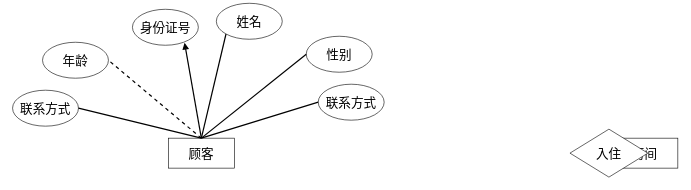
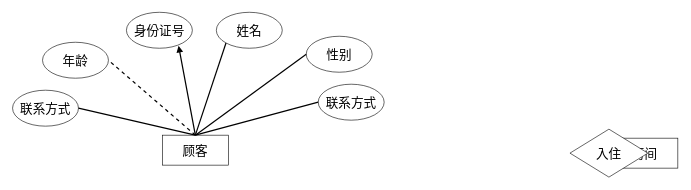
- <mxCell id="6" value="&lt;font style=&quot;font-size: 21px;&quot;&gt;姓名&lt;/font&gt;" style="ellipse;whiteSpace=wrap;html=1;" vertex="1" parent="1"><mxGeometry x="360" y="5" width="110" height="60" as="geometry" /></mxCell>
+ <mxCell id="6" value="&lt;font style=&quot;font-size: 21px;&quot;&gt;姓名&lt;/font&gt;" style="ellipse;whiteSpace=wrap;html=1;" vertex="1" parent="1"><mxGeometry x="360" y="20" width="110" height="60" as="geometry" /></mxCell>
- <mxCell id="3" value="&lt;font style=&quot;font-size: 21px;&quot;&gt;身份证号&lt;/font&gt;" style="ellipse;whiteSpace=wrap;html=1;" vertex="1" parent="1"><mxGeometry x="220" y="15" width="110" height="60" as="geometry" /></mxCell>
+ <mxCell id="3" value="&lt;font style=&quot;font-size: 21px;&quot;&gt;身份证号&lt;/font&gt;" style="ellipse;whiteSpace=wrap;html=1;" vertex="1" parent="1"><mxGeometry x="210" y="20" width="110" height="60" as="geometry" /></mxCell>
- <mxCell id="2" value="&lt;font style=&quot;font-size: 21px;&quot;&gt;顾客&lt;/font&gt;" style="rounded=0;whiteSpace=wrap;html=1;" vertex="1" parent="1"><mxGeometry x="280" y="230" width="110" height="50" as="geometry" /></mxCell>
+ <mxCell id="2" value="&lt;font style=&quot;font-size: 21px;&quot;&gt;顾客&lt;/font&gt;" style="rounded=0;whiteSpace=wrap;html=1;" vertex="1" parent="1"><mxGeometry x="270" y="225" width="110" height="50" as="geometry" /></mxCell>
